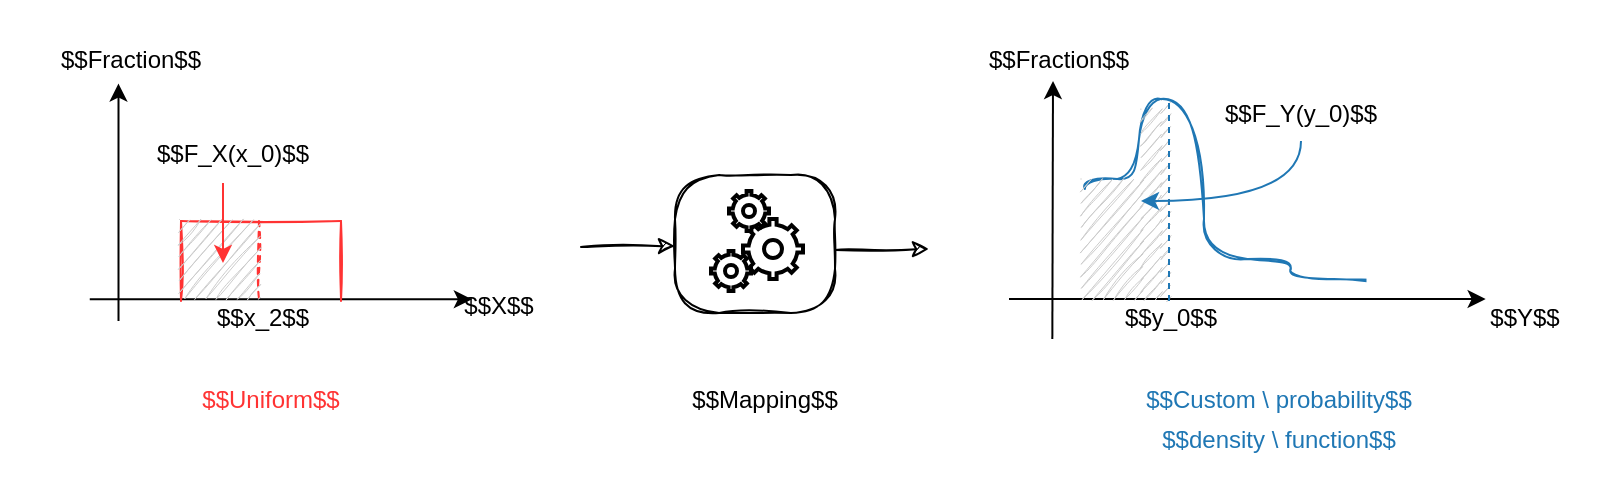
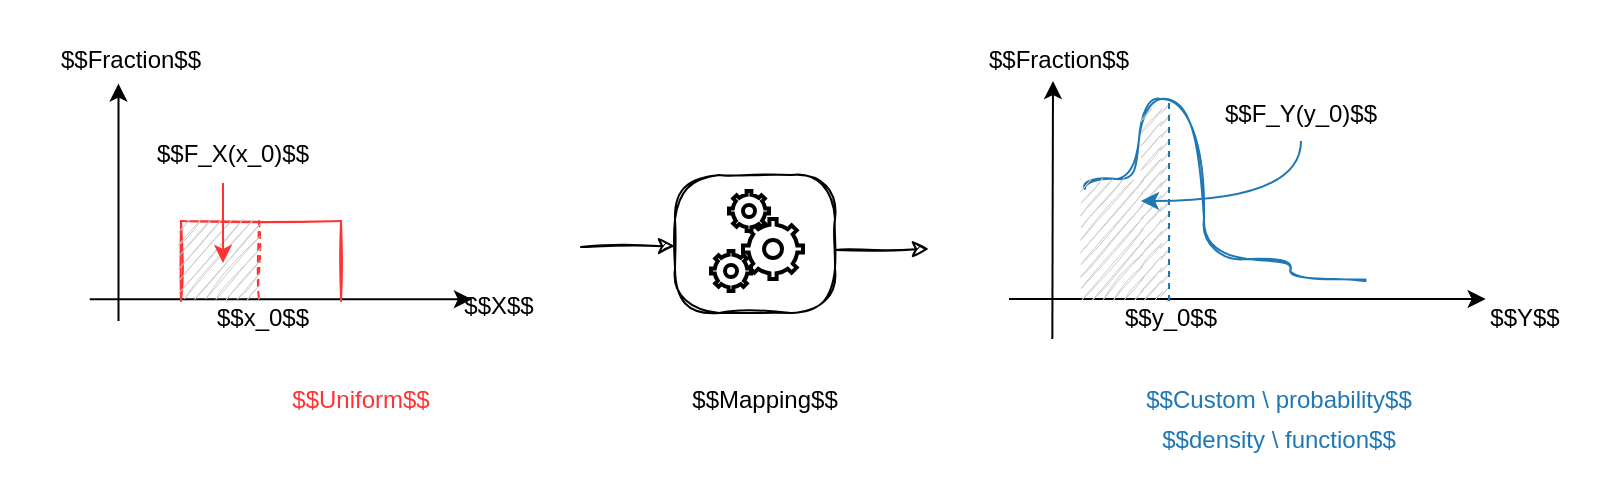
- <mxCell id="29" value="$$x_2$$" style="text;html=1;align=center;verticalAlign=middle;resizable=0;points=[];autosize=1;strokeColor=none;" vertex="1" parent="1"><mxGeometry x="101" y="149" width="60" height="20" as="geometry" /></mxCell>
+ <mxCell id="29" value="$$x_0$$" style="text;html=1;align=center;verticalAlign=middle;resizable=0;points=[];autosize=1;strokeColor=none;" vertex="1" parent="1"><mxGeometry x="101" y="149" width="60" height="20" as="geometry" /></mxCell>
- <mxCell id="25" value="$$Uniform$$" style="text;html=1;align=center;verticalAlign=middle;resizable=0;points=[];autosize=1;strokeColor=none;fontColor=#FF3333;" vertex="1" parent="1"><mxGeometry x="95" y="190" width="80" height="20" as="geometry" /></mxCell>
+ <mxCell id="25" value="$$Uniform$$" style="text;html=1;align=center;verticalAlign=middle;resizable=0;points=[];autosize=1;strokeColor=none;fontColor=#FF3333;" vertex="1" parent="1"><mxGeometry x="140" y="190" width="80" height="20" as="geometry" /></mxCell>
